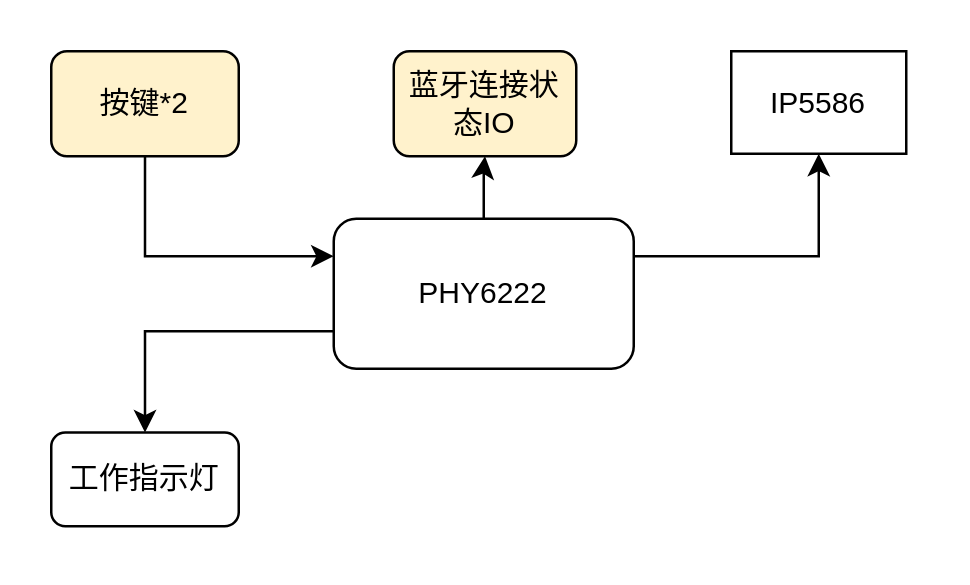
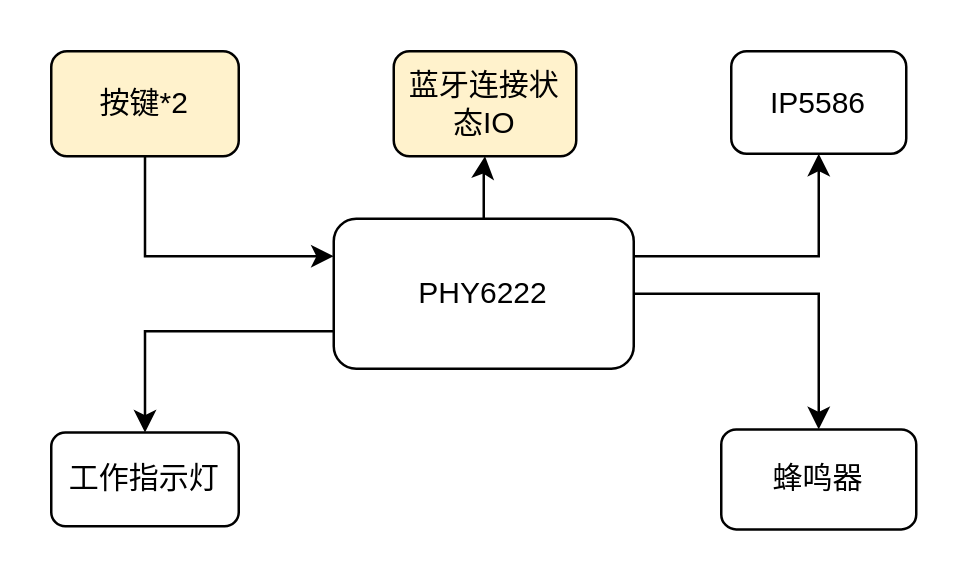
- <mxCell id="12" value="IP5586" style="whiteSpace=wrap;html=1;rounded=0;" vertex="1" parent="1"><mxGeometry x="292" y="20" width="70" height="41" as="geometry" /></mxCell>
+ <mxCell id="12" value="IP5586" style="rounded=1;whiteSpace=wrap;html=1;" vertex="1" parent="1"><mxGeometry x="292" y="20" width="70" height="41" as="geometry" /></mxCell>
+ <mxCell id="3" value="" style="edgeStyle=orthogonalEdgeStyle;rounded=0;orthogonalLoop=1;jettySize=auto;html=1;" edge="1" parent="1" source="6" target="9"><mxGeometry relative="1" as="geometry" /></mxCell>
+ <mxCell id="9" value="蜂鸣器" style="rounded=1;whiteSpace=wrap;html=1;" parent="1" vertex="1"><mxGeometry x="288" y="171.25" width="78" height="40" as="geometry" /></mxCell>
